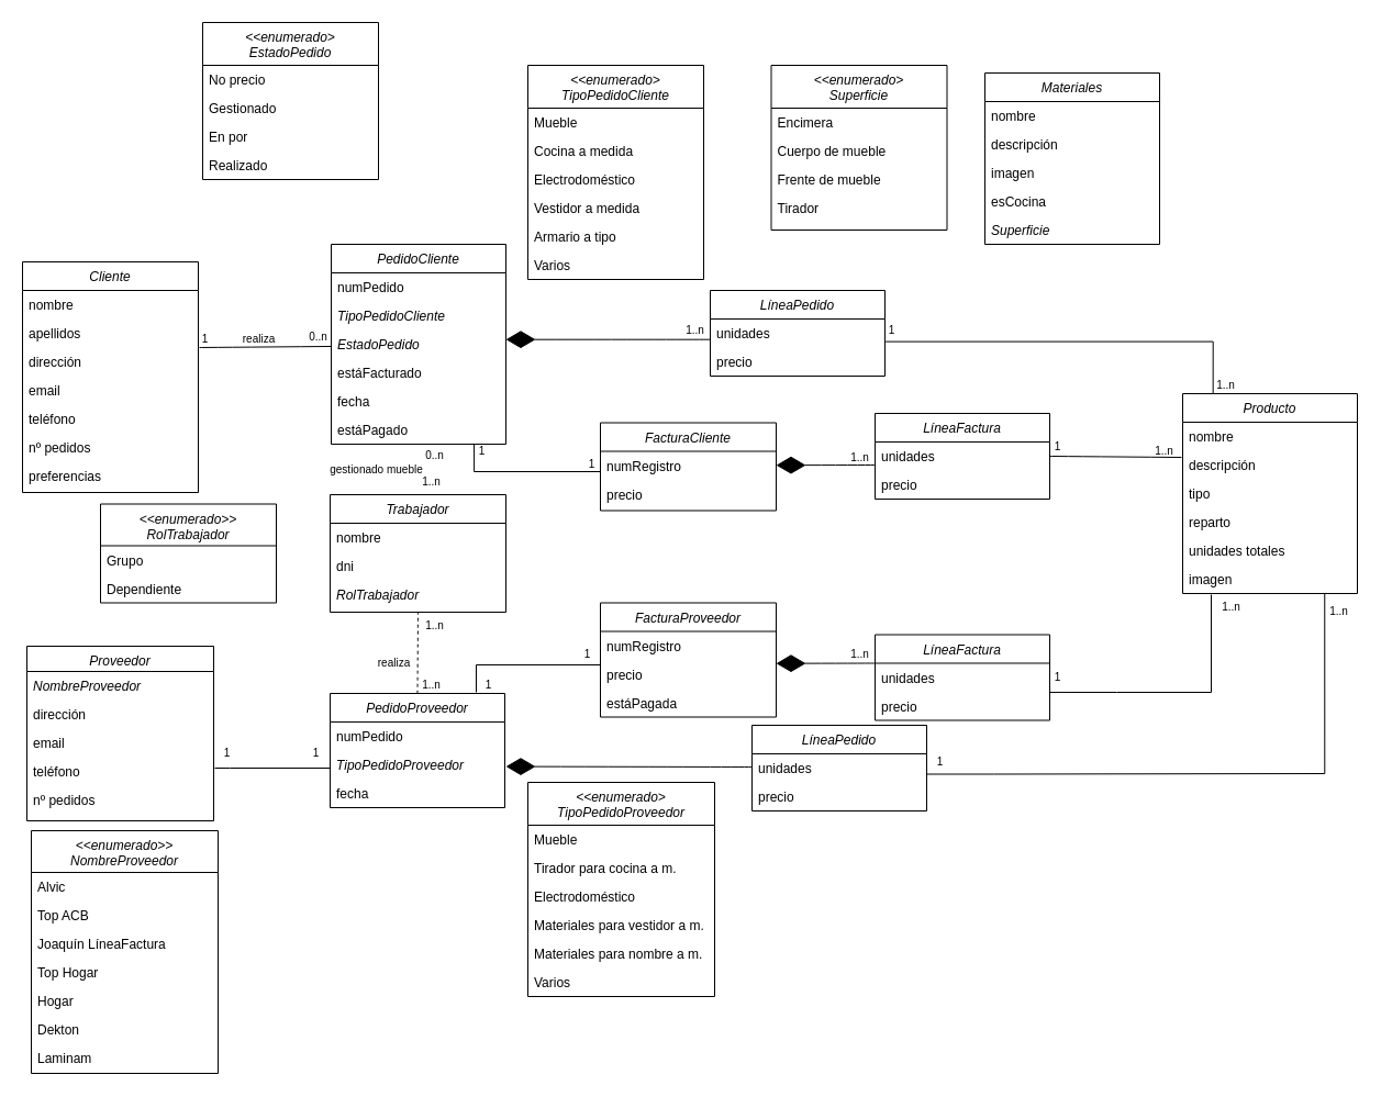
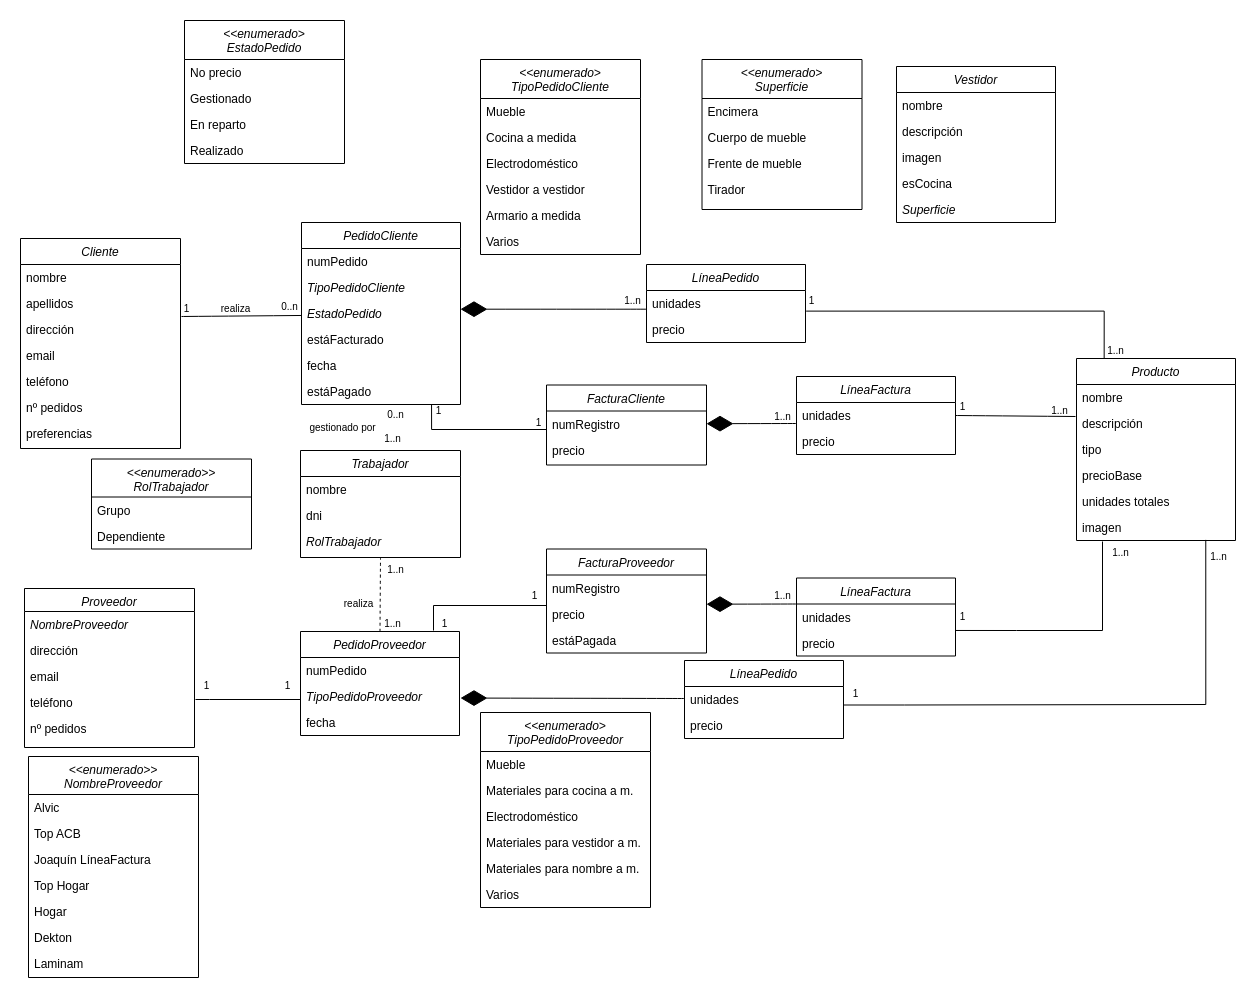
- <mxCell id="131" value="Materiales" style="swimlane;fontStyle=2;align=center;verticalAlign=top;childLayout=stackLayout;horizontal=1;startSize=26;horizontalStack=0;resizeParent=1;resizeLast=0;collapsible=1;marginBottom=0;rounded=0;shadow=0;strokeWidth=1;" vertex="1" parent="1"><mxGeometry x="896" y="66" width="159" height="156" as="geometry"><mxRectangle x="230" y="140" width="160" height="26" as="alternateBounds" /></mxGeometry></mxCell>
+ <mxCell id="131" value="Vestidor" style="swimlane;fontStyle=2;align=center;verticalAlign=top;childLayout=stackLayout;horizontal=1;startSize=26;horizontalStack=0;resizeParent=1;resizeLast=0;collapsible=1;marginBottom=0;rounded=0;shadow=0;strokeWidth=1;" vertex="1" parent="1"><mxGeometry x="896" y="66" width="159" height="156" as="geometry"><mxRectangle x="230" y="140" width="160" height="26" as="alternateBounds" /></mxGeometry></mxCell>
- <mxCell id="115" value="En por" style="text;align=left;verticalAlign=top;spacingLeft=4;spacingRight=4;overflow=hidden;rotatable=0;points=[[0,0.5],[1,0.5]];portConstraint=eastwest;rounded=0;shadow=0;html=0;" vertex="1" parent="112"><mxGeometry y="91" width="160" height="26" as="geometry" /></mxCell>
+ <mxCell id="115" value="En reparto" style="text;align=left;verticalAlign=top;spacingLeft=4;spacingRight=4;overflow=hidden;rotatable=0;points=[[0,0.5],[1,0.5]];portConstraint=eastwest;rounded=0;shadow=0;html=0;" vertex="1" parent="112"><mxGeometry y="91" width="160" height="26" as="geometry" /></mxCell>
- <mxCell id="33" value="Vestidor a medida" style="text;align=left;verticalAlign=top;spacingLeft=4;spacingRight=4;overflow=hidden;rotatable=0;points=[[0,0.5],[1,0.5]];portConstraint=eastwest;rounded=0;shadow=0;html=0;" vertex="1" parent="29"><mxGeometry y="117" width="160" height="26" as="geometry" /></mxCell>
+ <mxCell id="33" value="Vestidor a vestidor" style="text;align=left;verticalAlign=top;spacingLeft=4;spacingRight=4;overflow=hidden;rotatable=0;points=[[0,0.5],[1,0.5]];portConstraint=eastwest;rounded=0;shadow=0;html=0;" vertex="1" parent="29"><mxGeometry y="117" width="160" height="26" as="geometry" /></mxCell>
- <mxCell id="34" value="Armario a tipo" style="text;align=left;verticalAlign=top;spacingLeft=4;spacingRight=4;overflow=hidden;rotatable=0;points=[[0,0.5],[1,0.5]];portConstraint=eastwest;rounded=0;shadow=0;html=0;" vertex="1" parent="29"><mxGeometry y="143" width="160" height="26" as="geometry" /></mxCell>
+ <mxCell id="34" value="Armario a medida" style="text;align=left;verticalAlign=top;spacingLeft=4;spacingRight=4;overflow=hidden;rotatable=0;points=[[0,0.5],[1,0.5]];portConstraint=eastwest;rounded=0;shadow=0;html=0;" vertex="1" parent="29"><mxGeometry y="143" width="160" height="26" as="geometry" /></mxCell>
- <mxCell id="25" value="&lt;font style=&quot;font-size: 10px;&quot;&gt;gestionado mueble&lt;/font&gt;" style="text;html=1;align=center;verticalAlign=middle;resizable=0;points=[];autosize=1;strokeColor=none;fillColor=none;fontSize=16;" vertex="1" parent="1"><mxGeometry x="300" y="409" width="84" height="31" as="geometry" /></mxCell>
+ <mxCell id="25" value="&lt;font style=&quot;font-size: 10px;&quot;&gt;gestionado por&lt;/font&gt;" style="text;html=1;align=center;verticalAlign=middle;resizable=0;points=[];autosize=1;strokeColor=none;fillColor=none;fontSize=16;" vertex="1" parent="1"><mxGeometry x="300" y="409" width="84" height="31" as="geometry" /></mxCell>
- <mxCell id="74" value="reparto" style="text;align=left;verticalAlign=top;spacingLeft=4;spacingRight=4;overflow=hidden;rotatable=0;points=[[0,0.5],[1,0.5]];portConstraint=eastwest;" vertex="1" parent="70"><mxGeometry y="104" width="159" height="26" as="geometry" /></mxCell>
+ <mxCell id="74" value="precioBase" style="text;align=left;verticalAlign=top;spacingLeft=4;spacingRight=4;overflow=hidden;rotatable=0;points=[[0,0.5],[1,0.5]];portConstraint=eastwest;" vertex="1" parent="70"><mxGeometry y="104" width="159" height="26" as="geometry" /></mxCell>
- <mxCell id="101" value="Tirador para cocina a m." style="text;align=left;verticalAlign=top;spacingLeft=4;spacingRight=4;overflow=hidden;rotatable=0;points=[[0,0.5],[1,0.5]];portConstraint=eastwest;rounded=0;shadow=0;html=0;" vertex="1" parent="99"><mxGeometry y="65" width="170" height="26" as="geometry" /></mxCell>
+ <mxCell id="101" value="Materiales para cocina a m." style="text;align=left;verticalAlign=top;spacingLeft=4;spacingRight=4;overflow=hidden;rotatable=0;points=[[0,0.5],[1,0.5]];portConstraint=eastwest;rounded=0;shadow=0;html=0;" vertex="1" parent="99"><mxGeometry y="65" width="170" height="26" as="geometry" /></mxCell>
